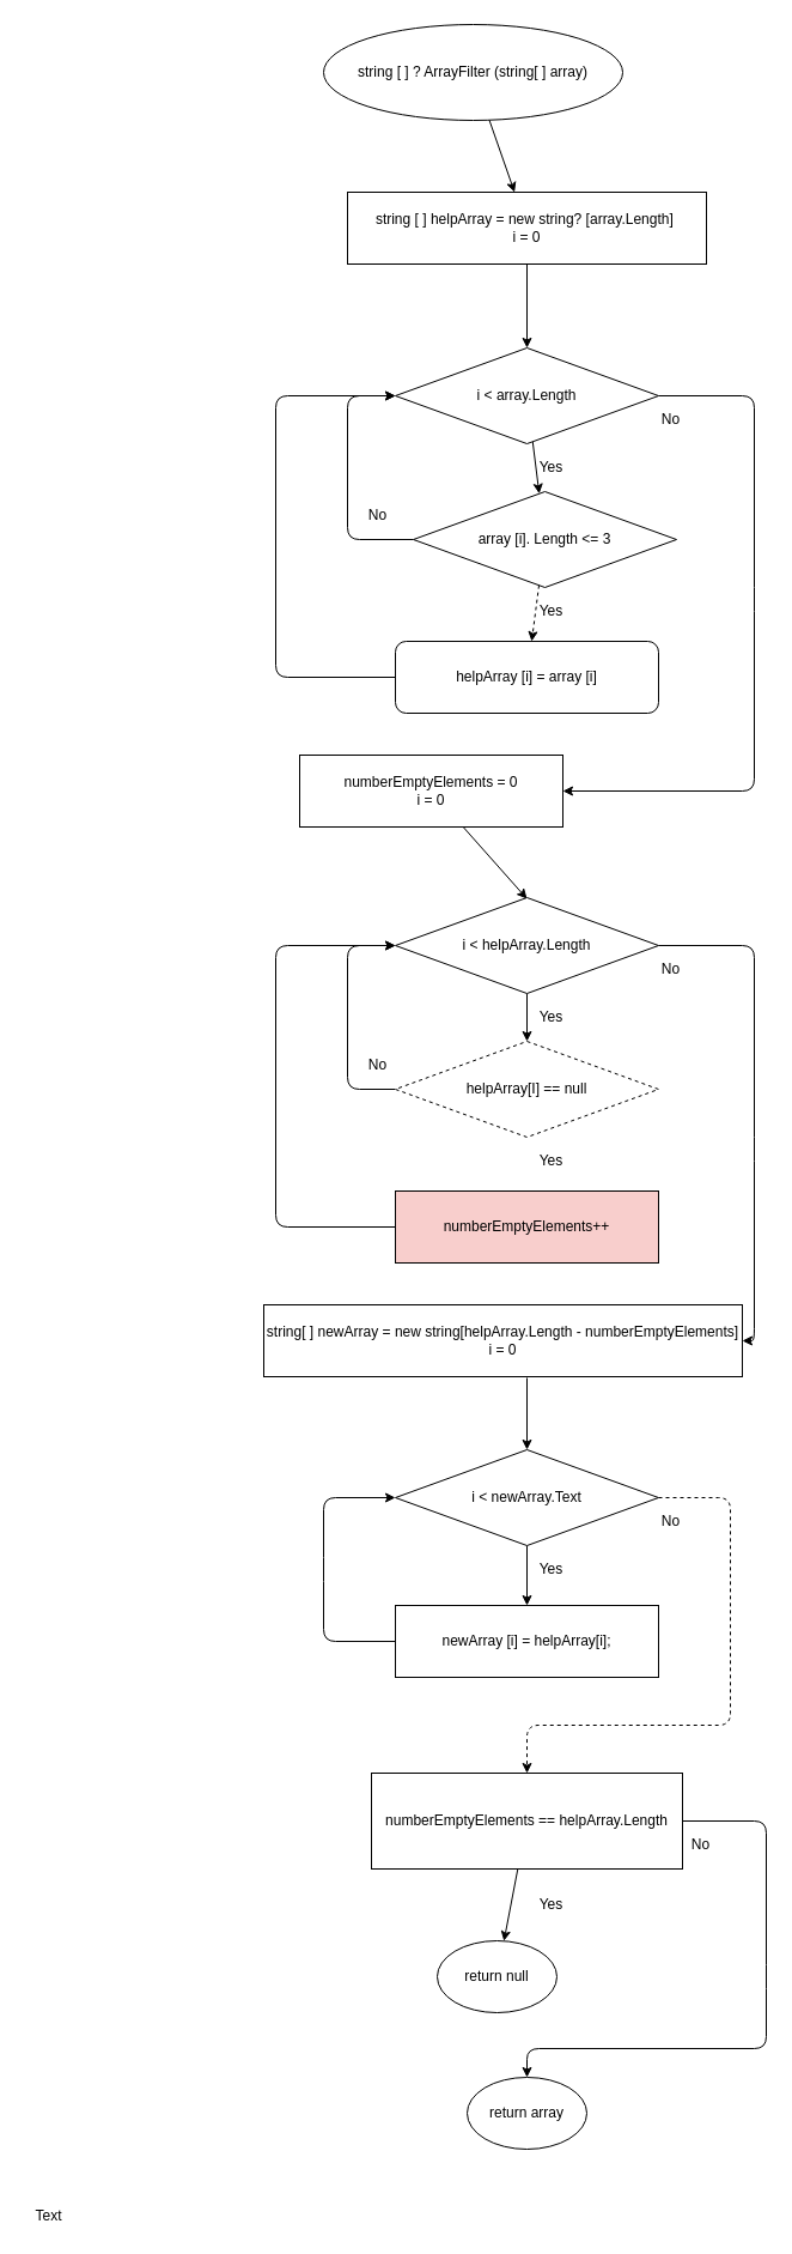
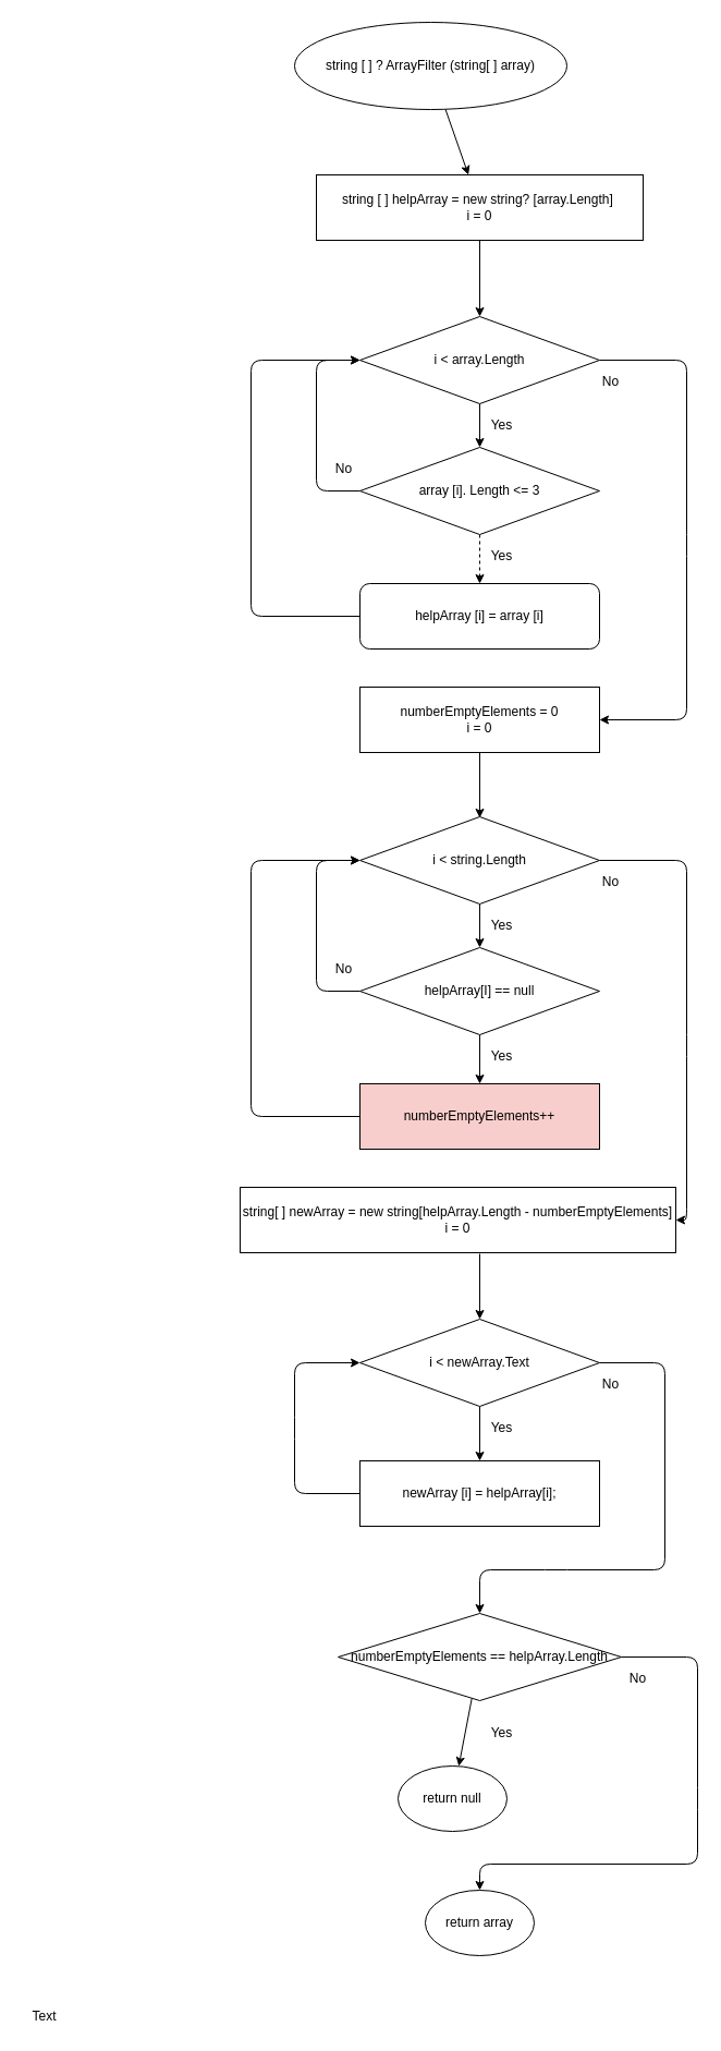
- <mxCell id="11" value="array [i]. Length &amp;lt;= 3" style="rhombus;whiteSpace=wrap;html=1;" vertex="1" parent="1"><mxGeometry x="345" y="410" width="220" height="80" as="geometry" /></mxCell>
+ <mxCell id="11" value="array [i]. Length &amp;lt;= 3" style="rhombus;whiteSpace=wrap;html=1;" vertex="1" parent="1"><mxGeometry x="330" y="410" width="220" height="80" as="geometry" /></mxCell>
- <mxCell id="19" value="numberEmptyElements = 0&lt;br&gt;i = 0" style="whiteSpace=wrap;html=1;" vertex="1" parent="1"><mxGeometry x="250" y="630" width="220" height="60" as="geometry" /></mxCell>
+ <mxCell id="19" value="numberEmptyElements = 0&lt;br&gt;i = 0" style="whiteSpace=wrap;html=1;" vertex="1" parent="1"><mxGeometry x="330" y="630" width="220" height="60" as="geometry" /></mxCell>
- <mxCell id="22" value="i &amp;lt; helpArray.Length" style="rhombus;whiteSpace=wrap;html=1;" vertex="1" parent="1"><mxGeometry x="330" y="749" width="220" height="80" as="geometry" /></mxCell>
+ <mxCell id="22" value="i &amp;lt; string.Length" style="rhombus;whiteSpace=wrap;html=1;" vertex="1" parent="1"><mxGeometry x="330" y="749" width="220" height="80" as="geometry" /></mxCell>
- <mxCell id="25" value="helpArray[I] == null" style="rhombus;whiteSpace=wrap;html=1;dashed=1;" vertex="1" parent="1"><mxGeometry x="330" y="869" width="220" height="80" as="geometry" /></mxCell>
+ <mxCell id="25" value="helpArray[I] == null" style="rhombus;whiteSpace=wrap;html=1;" vertex="1" parent="1"><mxGeometry x="330" y="869" width="220" height="80" as="geometry" /></mxCell>
+ <mxCell id="24" value="" style="edgeStyle=none;html=1;" edge="1" parent="1" source="25" target="30"><mxGeometry relative="1" as="geometry" /></mxCell>
- <mxCell id="35" style="edgeStyle=none;html=1;exitX=1;exitY=0.5;exitDx=0;exitDy=0;entryX=0.5;entryY=0;entryDx=0;entryDy=0;dashed=1;" edge="1" parent="1" source="36" target="43"><mxGeometry relative="1" as="geometry"><Array as="points"><mxPoint x="610" y="1250" /><mxPoint x="610" y="1440" /><mxPoint x="510" y="1440" /><mxPoint x="440" y="1440" /></Array></mxGeometry></mxCell>
+ <mxCell id="35" style="edgeStyle=none;html=1;exitX=1;exitY=0.5;exitDx=0;exitDy=0;entryX=0.5;entryY=0;entryDx=0;entryDy=0;" edge="1" parent="1" source="36" target="43"><mxGeometry relative="1" as="geometry"><Array as="points"><mxPoint x="610" y="1250" /><mxPoint x="610" y="1440" /><mxPoint x="510" y="1440" /><mxPoint x="440" y="1440" /></Array></mxGeometry></mxCell>
- <mxCell id="43" value="numberEmptyElements == helpArray.Length" style="whiteSpace=wrap;html=1;rounded=0;" vertex="1" parent="1"><mxGeometry x="310" y="1480" width="260" height="80" as="geometry" /></mxCell>
+ <mxCell id="43" value="numberEmptyElements == helpArray.Length" style="rhombus;whiteSpace=wrap;html=1;" vertex="1" parent="1"><mxGeometry x="310" y="1480" width="260" height="80" as="geometry" /></mxCell>
